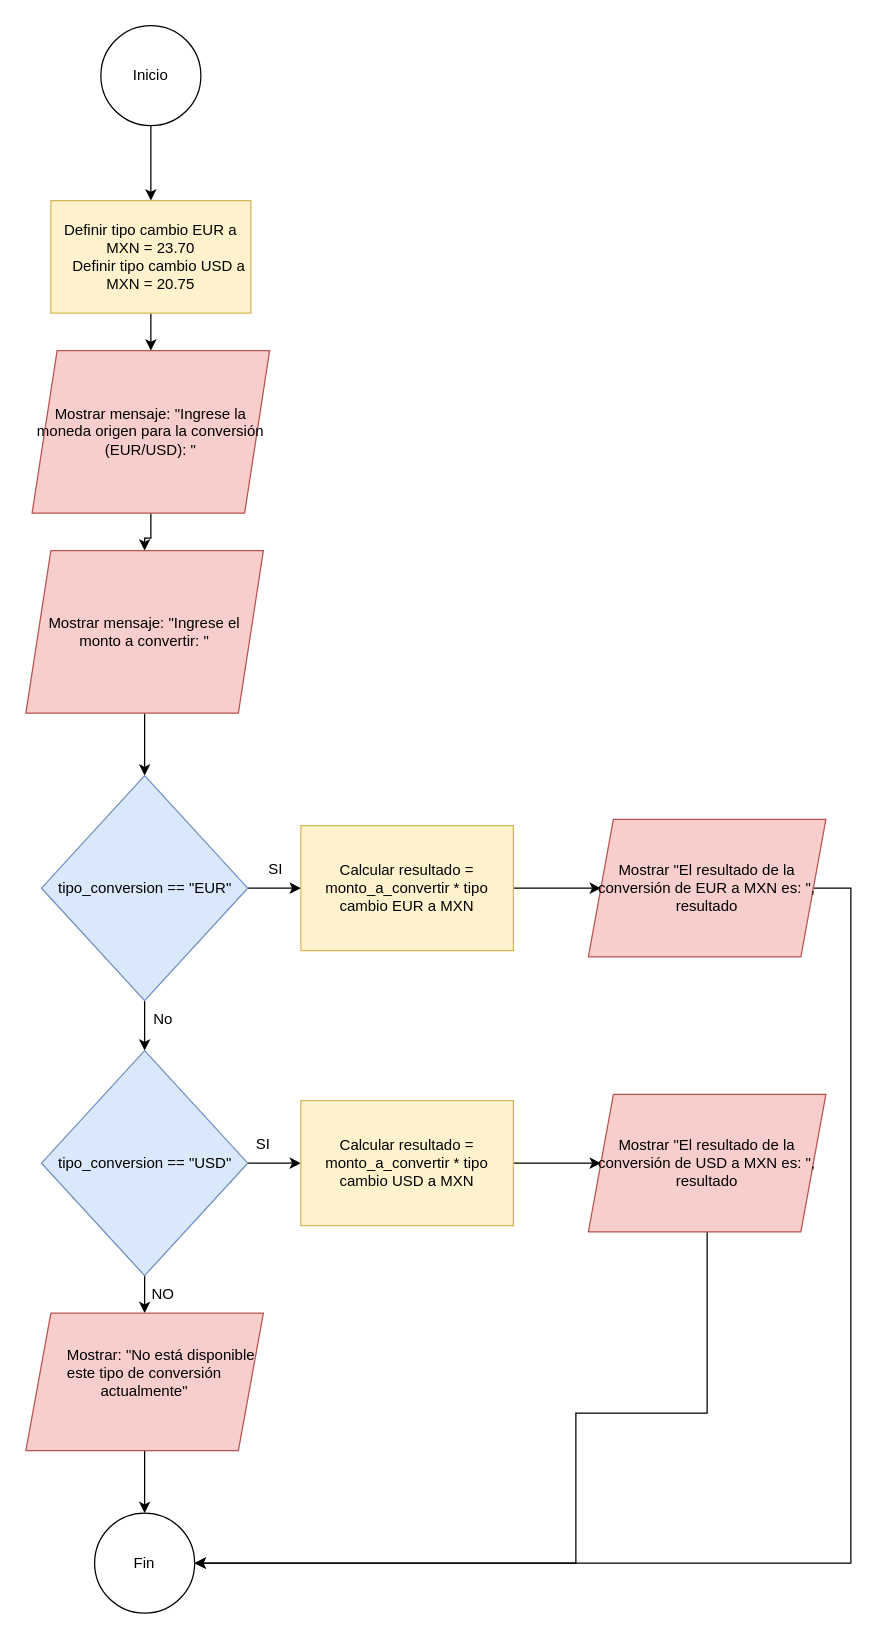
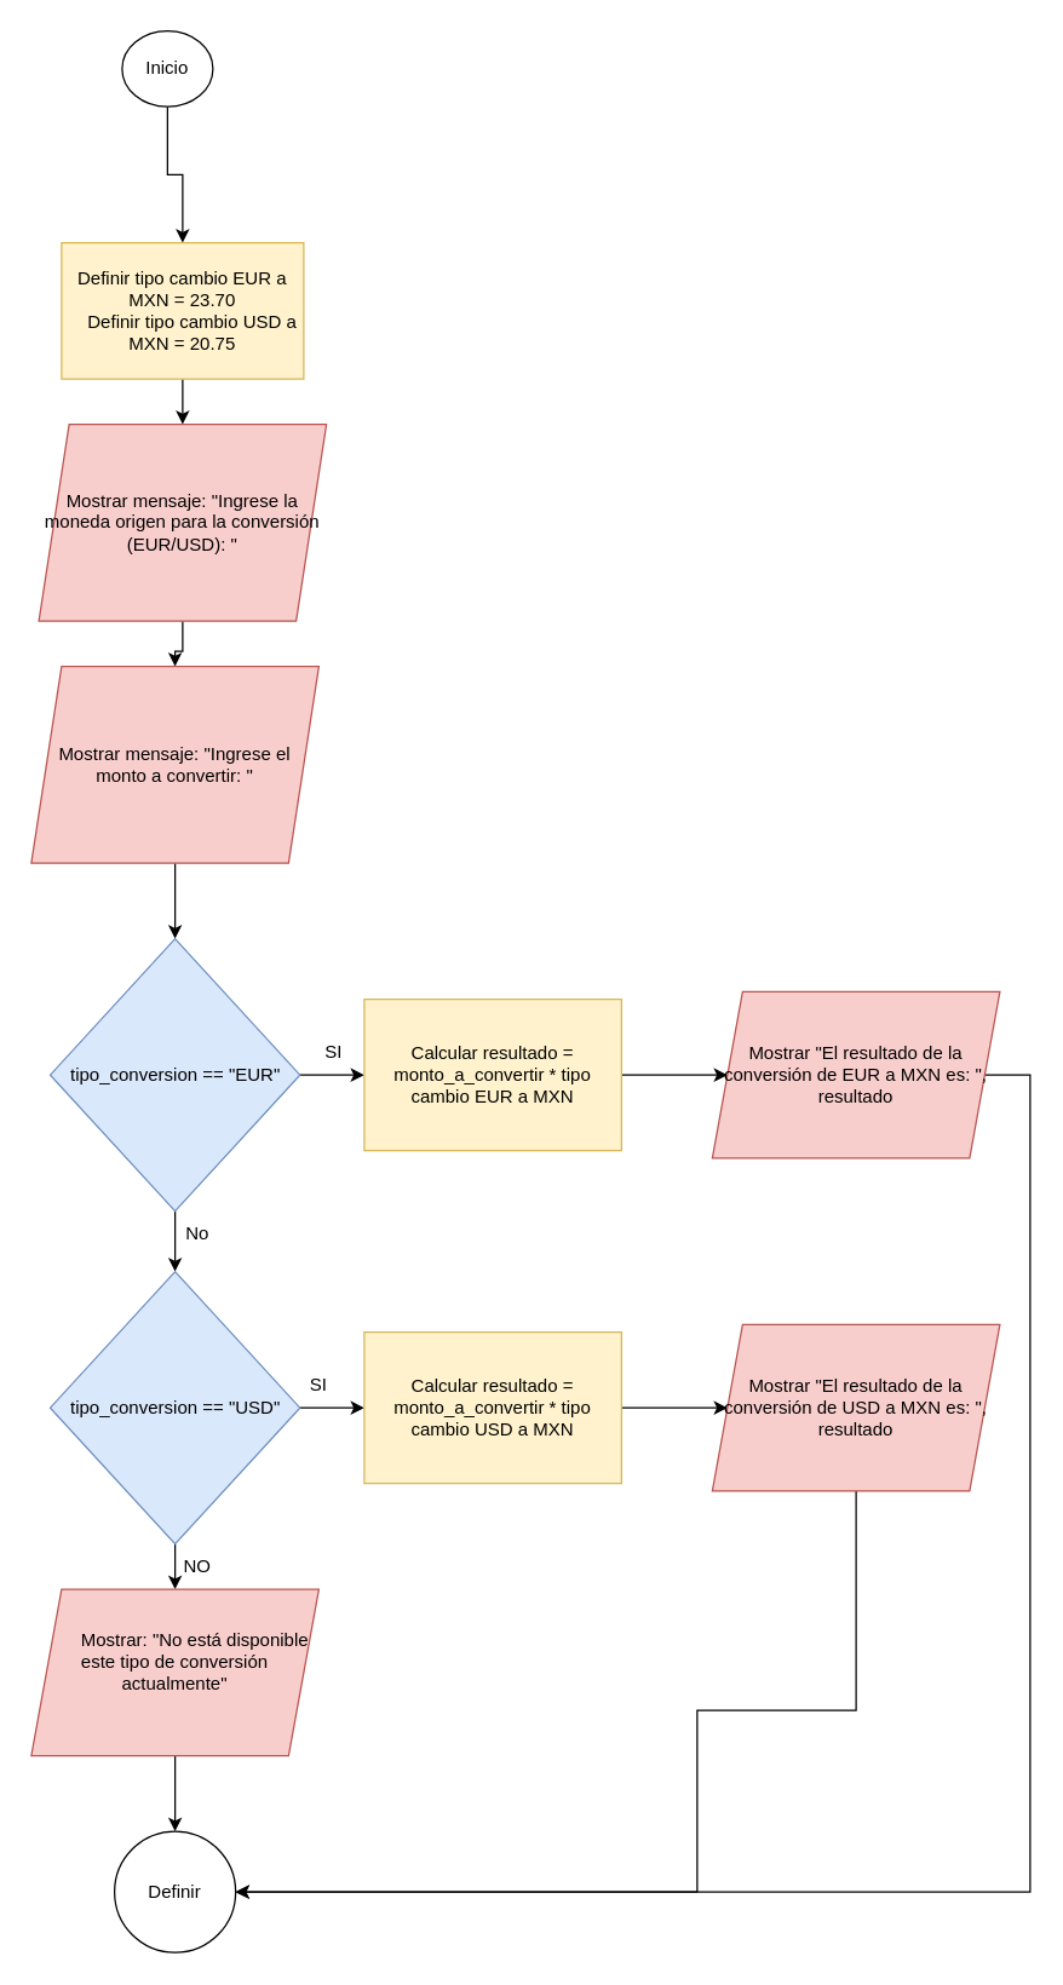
- <mxCell id="3" value="Inicio" style="ellipse;whiteSpace=wrap;html=1;aspect=fixed;" vertex="1" parent="1"><mxGeometry x="80" y="20" width="80" height="80" as="geometry" /></mxCell>
+ <mxCell id="3" value="Inicio" style="ellipse;whiteSpace=wrap;html=1;aspect=fixed;" vertex="1" parent="1"><mxGeometry x="80" y="20" width="60" height="50" as="geometry" /></mxCell>
- <mxCell id="29" value="Fin" style="ellipse;whiteSpace=wrap;html=1;aspect=fixed;" vertex="1" parent="1"><mxGeometry x="75" y="1210" width="80" height="80" as="geometry" /></mxCell>
+ <mxCell id="29" value="Definir" style="ellipse;whiteSpace=wrap;html=1;aspect=fixed;" vertex="1" parent="1"><mxGeometry x="75" y="1210" width="80" height="80" as="geometry" /></mxCell>
